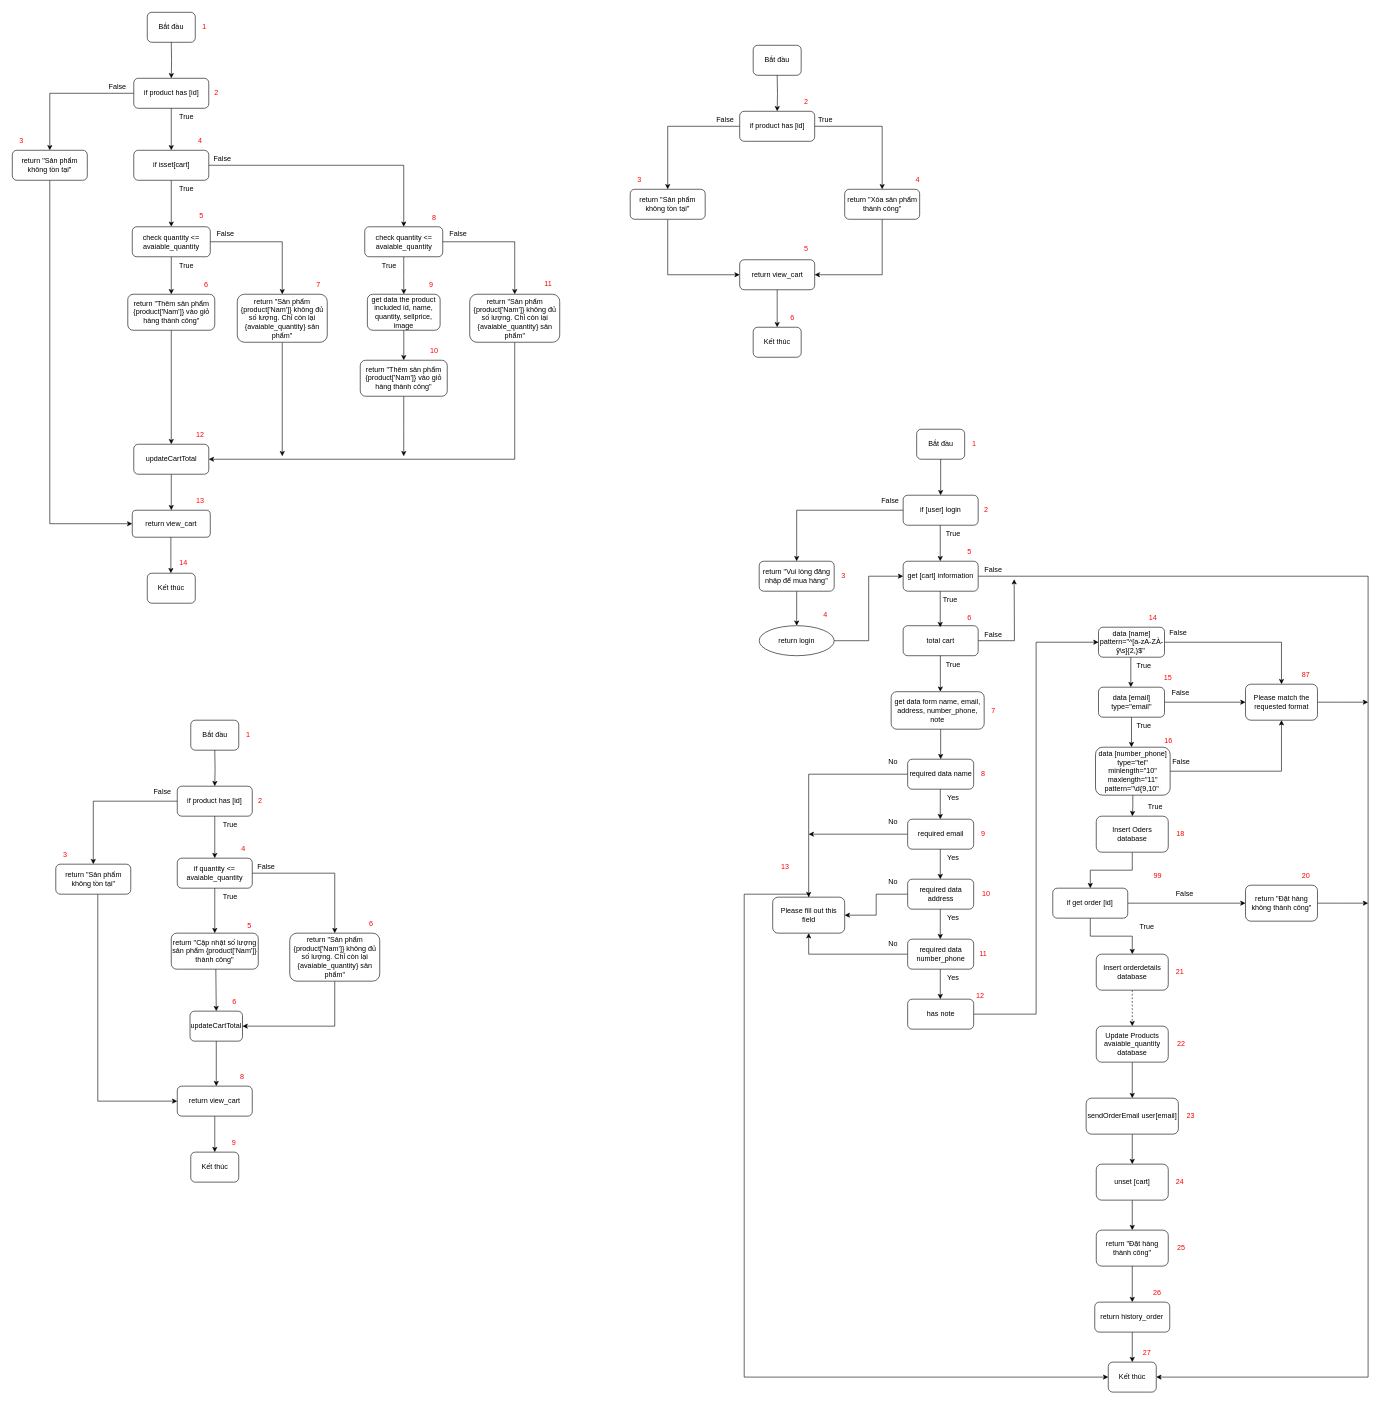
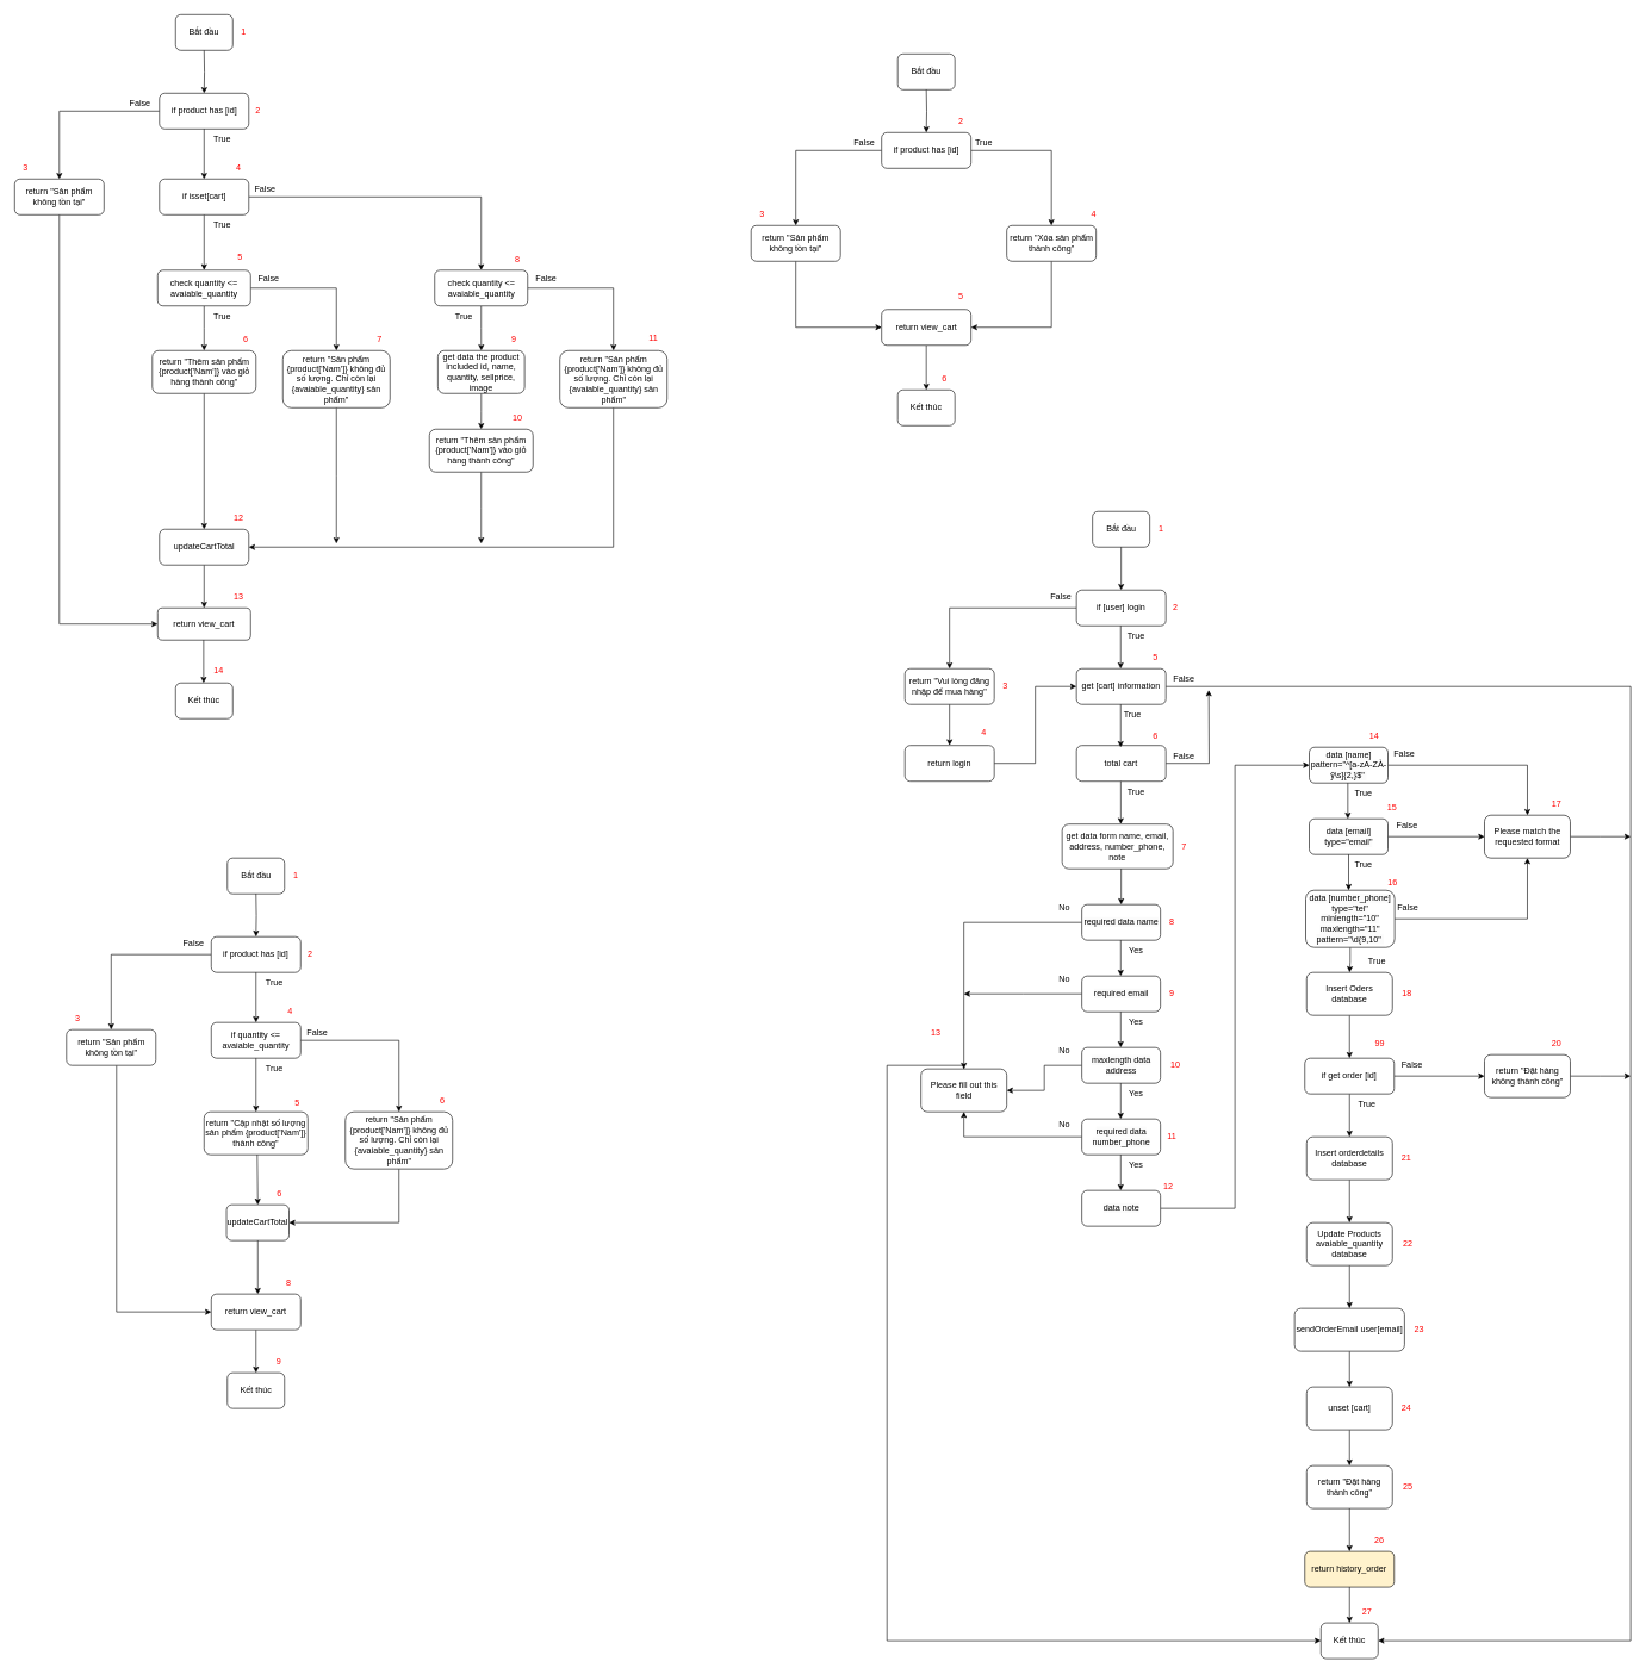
- <mxCell id="112" value="return login" style="ellipse;whiteSpace=wrap;html=1;" parent="1" vertex="1"><mxGeometry x="1265" y="1042.5" width="125" height="50" as="geometry" /></mxCell>
+ <mxCell id="112" value="return login" style="rounded=1;whiteSpace=wrap;html=1;" parent="1" vertex="1"><mxGeometry x="1265" y="1042.5" width="125" height="50" as="geometry" /></mxCell>
- <mxCell id="197" value="87" style="text;html=1;align=center;verticalAlign=middle;resizable=0;points=[];autosize=1;strokeColor=none;fillColor=none;fontColor=#FF0000;" parent="1" vertex="1"><mxGeometry x="2155.62" y="1110" width="40" height="30" as="geometry" /></mxCell>
+ <mxCell id="197" value="17" style="text;html=1;align=center;verticalAlign=middle;resizable=0;points=[];autosize=1;strokeColor=none;fillColor=none;fontColor=#FF0000;" parent="1" vertex="1"><mxGeometry x="2155.62" y="1110" width="40" height="30" as="geometry" /></mxCell>
- <mxCell id="127" value="&lt;br&gt;&lt;span style=&quot;color: rgb(0, 0, 0); font-family: Helvetica; font-size: 12px; font-style: normal; font-variant-ligatures: normal; font-variant-caps: normal; font-weight: 400; letter-spacing: normal; orphans: 2; text-align: center; text-indent: 0px; text-transform: none; widows: 2; word-spacing: 0px; -webkit-text-stroke-width: 0px; white-space: normal; background-color: rgb(251, 251, 251); text-decoration-thickness: initial; text-decoration-style: initial; text-decoration-color: initial; display: inline !important; float: none;&quot;&gt;required data address&lt;/span&gt;&lt;div&gt;&lt;br&gt;&lt;/div&gt;" style="rounded=1;whiteSpace=wrap;html=1;" parent="1" vertex="1"><mxGeometry x="1512.5" y="1465" width="110" height="50" as="geometry" /></mxCell>
+ <mxCell id="127" value="&lt;br&gt;&lt;span style=&quot;color: rgb(0, 0, 0); font-family: Helvetica; font-size: 12px; font-style: normal; font-variant-ligatures: normal; font-variant-caps: normal; font-weight: 400; letter-spacing: normal; orphans: 2; text-align: center; text-indent: 0px; text-transform: none; widows: 2; word-spacing: 0px; -webkit-text-stroke-width: 0px; white-space: normal; background-color: rgb(251, 251, 251); text-decoration-thickness: initial; text-decoration-style: initial; text-decoration-color: initial; display: inline !important; float: none;&quot;&gt;maxlength data address&lt;/span&gt;&lt;div&gt;&lt;br&gt;&lt;/div&gt;" style="rounded=1;whiteSpace=wrap;html=1;" parent="1" vertex="1"><mxGeometry x="1512.5" y="1465" width="110" height="50" as="geometry" /></mxCell>
- <mxCell id="173" value="if get order [id]" style="rounded=1;whiteSpace=wrap;html=1;" parent="1" vertex="1"><mxGeometry x="1754.37" y="1480" width="125" height="50" as="geometry" /></mxCell>
+ <mxCell id="173" value="if get order [id]" style="rounded=1;whiteSpace=wrap;html=1;" parent="1" vertex="1"><mxGeometry x="1824.37" y="1480" width="125" height="50" as="geometry" /></mxCell>
- <mxCell id="169" value="" style="edgeStyle=orthogonalEdgeStyle;rounded=0;orthogonalLoop=1;jettySize=auto;html=1;dashed=1;" parent="1" source="170" target="175" edge="1"><mxGeometry relative="1" as="geometry" /></mxCell>
+ <mxCell id="169" value="" style="edgeStyle=orthogonalEdgeStyle;rounded=0;orthogonalLoop=1;jettySize=auto;html=1;" parent="1" source="170" target="175" edge="1"><mxGeometry relative="1" as="geometry" /></mxCell>
- <mxCell id="142" value="&lt;br&gt;&lt;span style=&quot;color: rgb(0, 0, 0); font-family: Helvetica; font-size: 12px; font-style: normal; font-variant-ligatures: normal; font-variant-caps: normal; font-weight: 400; letter-spacing: normal; orphans: 2; text-align: center; text-indent: 0px; text-transform: none; widows: 2; word-spacing: 0px; -webkit-text-stroke-width: 0px; white-space: normal; background-color: rgb(251, 251, 251); text-decoration-thickness: initial; text-decoration-style: initial; text-decoration-color: initial; display: inline !important; float: none;&quot;&gt;has note&lt;/span&gt;&lt;div&gt;&lt;br&gt;&lt;/div&gt;" style="rounded=1;whiteSpace=wrap;html=1;" parent="1" vertex="1"><mxGeometry x="1512.5" y="1665" width="110" height="50" as="geometry" /></mxCell>
+ <mxCell id="142" value="&lt;br&gt;&lt;span style=&quot;color: rgb(0, 0, 0); font-family: Helvetica; font-size: 12px; font-style: normal; font-variant-ligatures: normal; font-variant-caps: normal; font-weight: 400; letter-spacing: normal; orphans: 2; text-align: center; text-indent: 0px; text-transform: none; widows: 2; word-spacing: 0px; -webkit-text-stroke-width: 0px; white-space: normal; background-color: rgb(251, 251, 251); text-decoration-thickness: initial; text-decoration-style: initial; text-decoration-color: initial; display: inline !important; float: none;&quot;&gt;data note&lt;/span&gt;&lt;div&gt;&lt;br&gt;&lt;/div&gt;" style="rounded=1;whiteSpace=wrap;html=1;" parent="1" vertex="1"><mxGeometry x="1512.5" y="1665" width="110" height="50" as="geometry" /></mxCell>
- <mxCell id="185" value="return history_order" style="rounded=1;whiteSpace=wrap;html=1;" parent="1" vertex="1"><mxGeometry x="1824.37" y="2170" width="125" height="50" as="geometry" /></mxCell>
+ <mxCell id="185" value="return history_order" style="rounded=1;whiteSpace=wrap;html=1;fillColor=#fff2cc;" parent="1" vertex="1"><mxGeometry x="1824.37" y="2170" width="125" height="50" as="geometry" /></mxCell>
